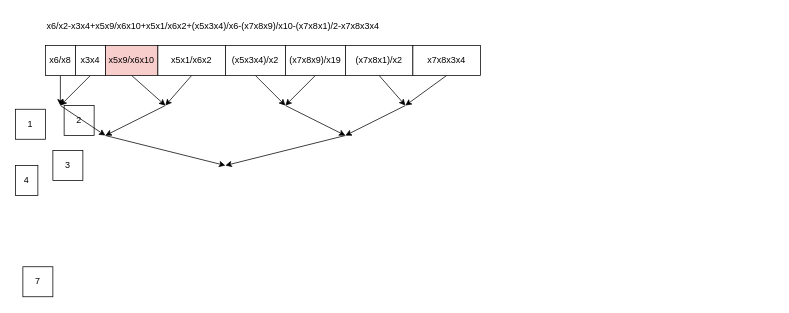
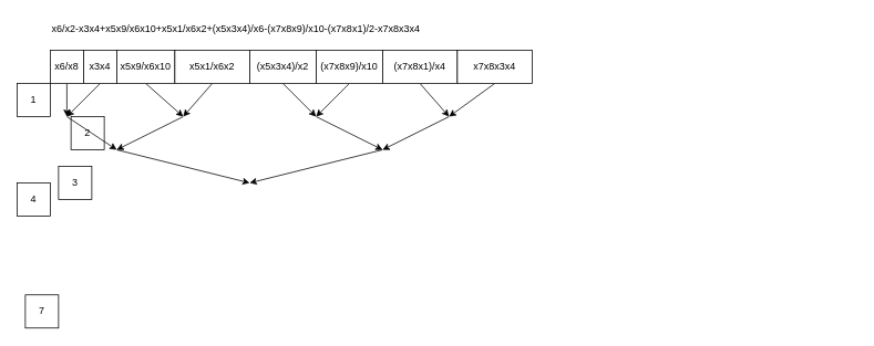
- <mxCell id="8" value="x5x9/x6x10" style="rounded=0;whiteSpace=wrap;html=1;fillColor=#f8cecc;" parent="1" vertex="1"><mxGeometry x="140" y="60" width="70" height="40" as="geometry" /></mxCell>
+ <mxCell id="8" value="x5x9/x6x10" style="rounded=0;whiteSpace=wrap;html=1;" parent="1" vertex="1"><mxGeometry x="140" y="60" width="70" height="40" as="geometry" /></mxCell>
- <mxCell id="14" value="(x7x8x9)/x19" style="rounded=0;whiteSpace=wrap;html=1;" parent="1" vertex="1"><mxGeometry x="380" y="60" width="80" height="40" as="geometry" /></mxCell>
+ <mxCell id="14" value="(x7x8x9)/x10" style="rounded=0;whiteSpace=wrap;html=1;" parent="1" vertex="1"><mxGeometry x="380" y="60" width="80" height="40" as="geometry" /></mxCell>
- <mxCell id="21" value="(x7x8x1)/x2" style="rounded=0;whiteSpace=wrap;html=1;" parent="1" vertex="1"><mxGeometry x="460" y="60" width="90" height="40" as="geometry" /></mxCell>
+ <mxCell id="21" value="(x7x8x1)/x4" style="rounded=0;whiteSpace=wrap;html=1;" parent="1" vertex="1"><mxGeometry x="460" y="60" width="90" height="40" as="geometry" /></mxCell>
- <mxCell id="15" value="1" style="rounded=0;whiteSpace=wrap;html=1;" parent="1" vertex="1"><mxGeometry x="20" y="145" width="40" height="40" as="geometry" /></mxCell>
+ <mxCell id="15" value="1" style="rounded=0;whiteSpace=wrap;html=1;" parent="1" vertex="1"><mxGeometry y="100" width="40" height="40" as="geometry" x="20" /></mxCell>
- <mxCell id="18" value="4" style="rounded=0;whiteSpace=wrap;html=1;" parent="1" vertex="1"><mxGeometry x="20" y="220" width="30" height="40" as="geometry" /></mxCell>
+ <mxCell id="18" value="4" style="rounded=0;whiteSpace=wrap;html=1;" parent="1" vertex="1"><mxGeometry y="220" width="40" height="40" as="geometry" x="20" /></mxCell>
